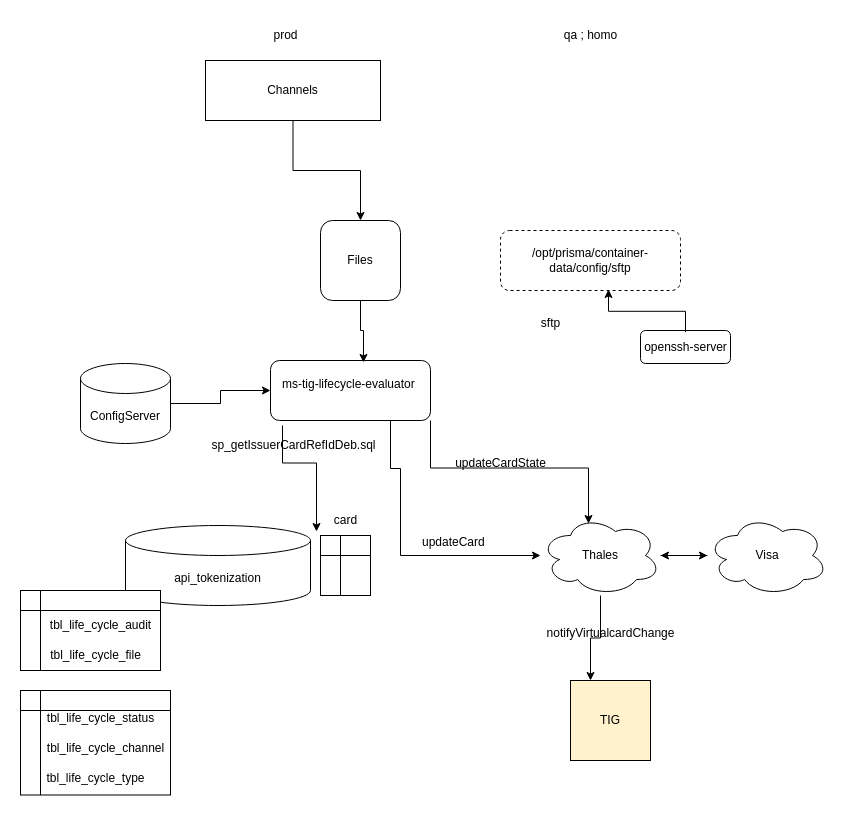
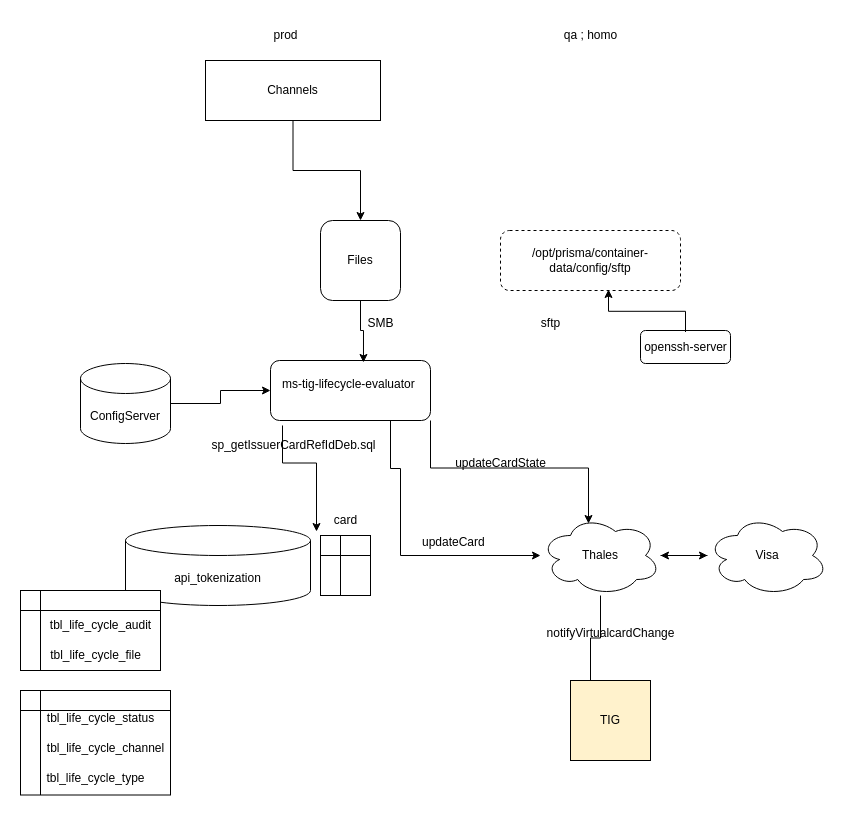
+ <mxCell id="9" value="SMB" style="text;html=1;align=center;verticalAlign=middle;resizable=0;points=[];autosize=1;strokeColor=none;fillColor=none;" vertex="1" parent="1"><mxGeometry x="355" y="308" width="50" height="30" as="geometry" /></mxCell>
- <mxCell id="25" style="edgeStyle=orthogonalEdgeStyle;rounded=0;orthogonalLoop=1;jettySize=auto;html=1;entryX=0.25;entryY=0;entryDx=0;entryDy=0;" edge="1" parent="1" source="26" target="29"><mxGeometry relative="1" as="geometry"><mxPoint x="600" y="630" as="targetPoint" /></mxGeometry></mxCell>
+ <mxCell id="25" style="edgeStyle=orthogonalEdgeStyle;rounded=0;orthogonalLoop=1;jettySize=auto;html=1;entryX=0.25;entryY=0;entryDx=0;entryDy=0;endArrow=none;" edge="1" parent="1" source="26" target="29"><mxGeometry relative="1" as="geometry"><mxPoint x="600" y="630" as="targetPoint" /></mxGeometry></mxCell>
